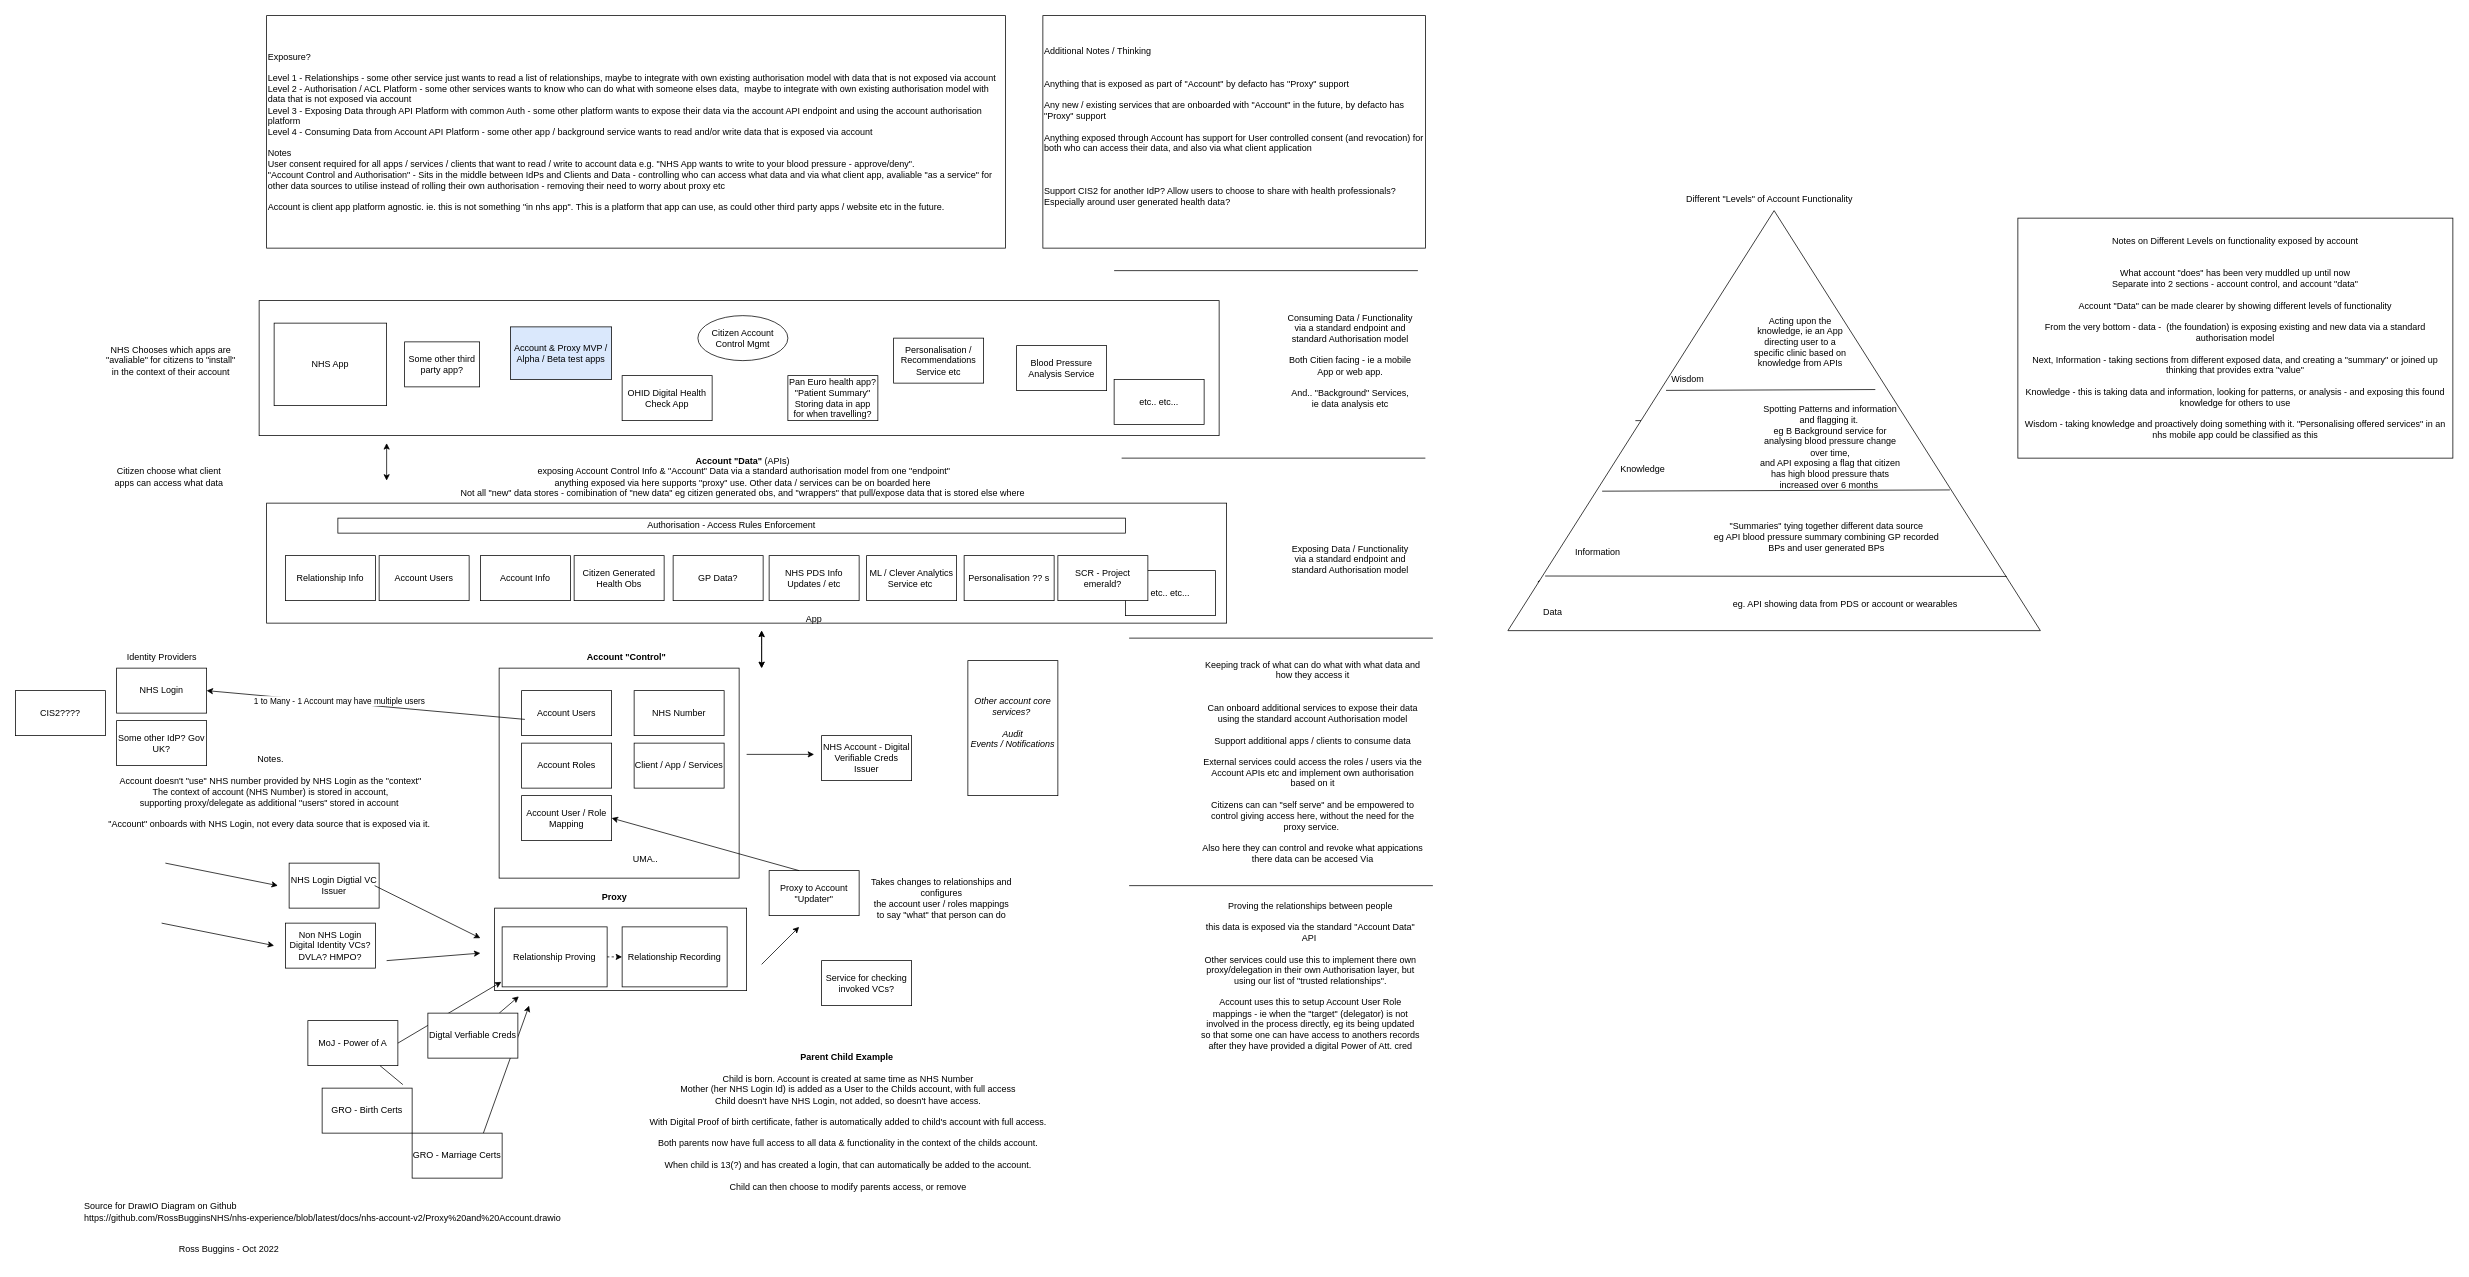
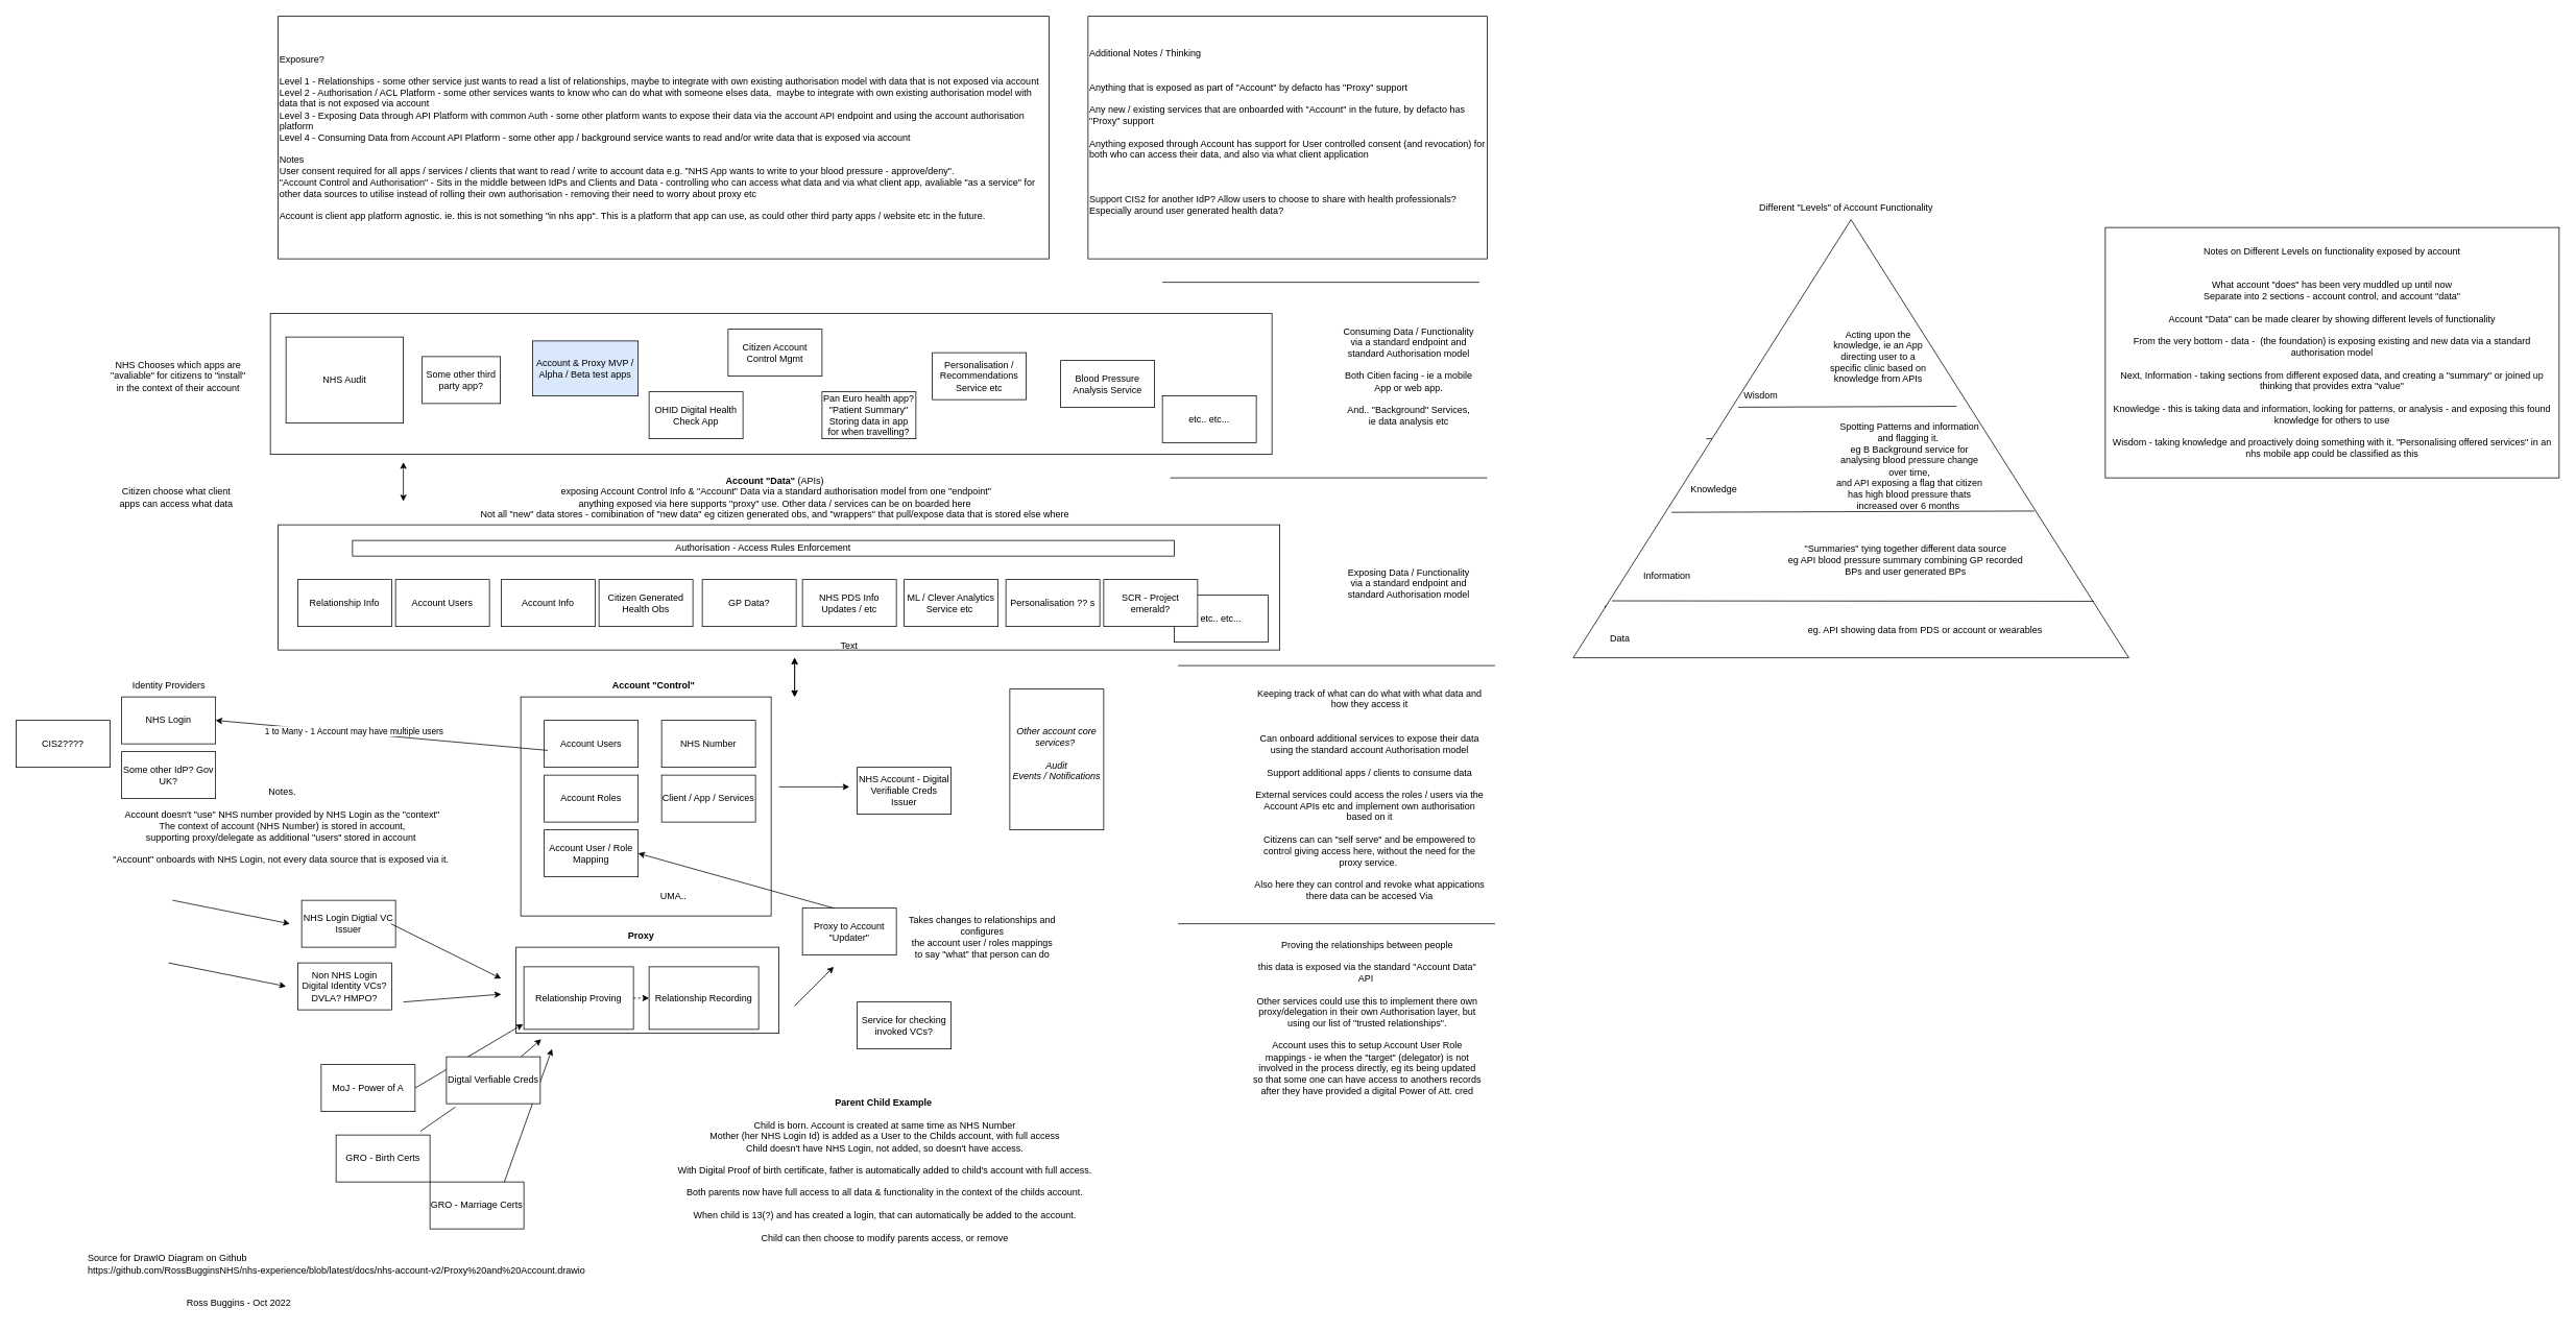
- <mxCell id="74" value="Citizen Account Control Mgmt" style="ellipse;whiteSpace=wrap;html=1;" parent="1" vertex="1"><mxGeometry x="930" y="420" width="120" height="60" as="geometry" /></mxCell>
+ <mxCell id="74" value="Citizen Account Control Mgmt" style="rounded=0;whiteSpace=wrap;html=1;" parent="1" vertex="1"><mxGeometry x="930" y="420" width="120" height="60" as="geometry" /></mxCell>
- <mxCell id="25" value="NHS App" style="rounded=0;whiteSpace=wrap;html=1;" parent="1" vertex="1"><mxGeometry x="365" y="430" width="150" height="110" as="geometry" /></mxCell>
+ <mxCell id="25" value="NHS Audit" style="rounded=0;whiteSpace=wrap;html=1;" parent="1" vertex="1"><mxGeometry x="365" y="430" width="150" height="110" as="geometry" /></mxCell>
- <mxCell id="31" value="App" style="text;html=1;strokeColor=none;fillColor=none;align=center;verticalAlign=middle;whiteSpace=wrap;rounded=0;" parent="1" vertex="1"><mxGeometry x="1055" y="810" width="60" height="30" as="geometry" /></mxCell>
+ <mxCell id="31" value="Text" style="text;html=1;strokeColor=none;fillColor=none;align=center;verticalAlign=middle;whiteSpace=wrap;rounded=0;" parent="1" vertex="1"><mxGeometry x="1055" y="810" width="60" height="30" as="geometry" /></mxCell>
- <mxCell id="64" value="" style="endArrow=none;html=1;rounded=0;exitX=0.897;exitY=-0.078;exitDx=0;exitDy=0;exitPerimeter=0;" parent="1" source="37" target="36" edge="1"><mxGeometry width="50" height="50" relative="1" as="geometry"><mxPoint x="615" y="1440" as="sourcePoint" /><mxPoint x="691.256" y="1327.7" as="targetPoint" /></mxGeometry></mxCell>
+ <mxCell id="64" value="" style="endArrow=none;html=1;rounded=0;entryX=0.096;entryY=1.07;entryDx=0;entryDy=0;entryPerimeter=0;exitX=0.897;exitY=-0.078;exitDx=0;exitDy=0;exitPerimeter=0;" parent="1" source="37" target="63" edge="1"><mxGeometry width="50" height="50" relative="1" as="geometry"><mxPoint x="615" y="1440" as="sourcePoint" /><mxPoint x="691.256" y="1327.7" as="targetPoint" /></mxGeometry></mxCell>
